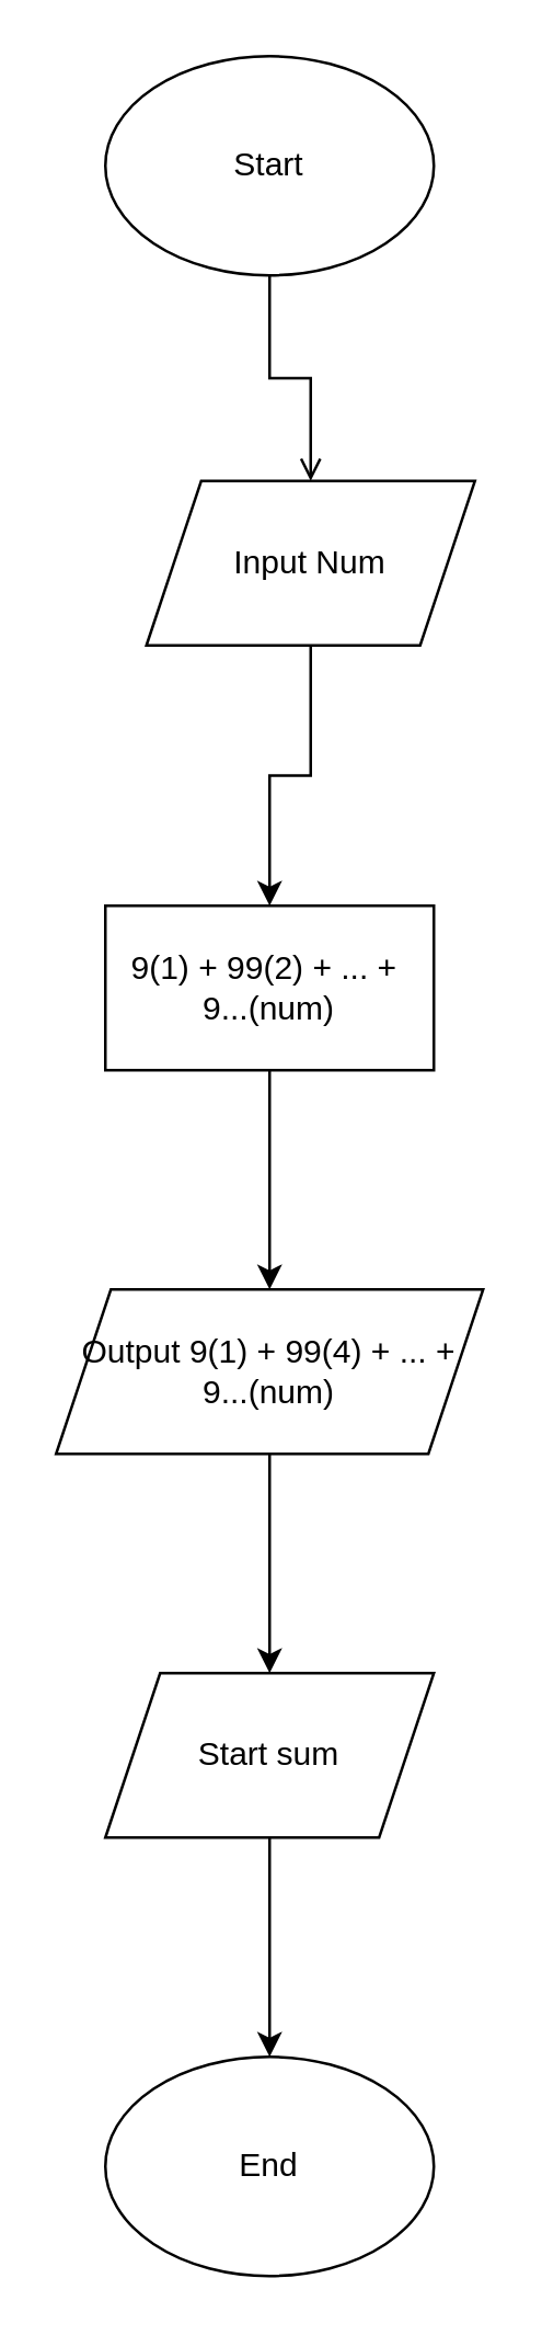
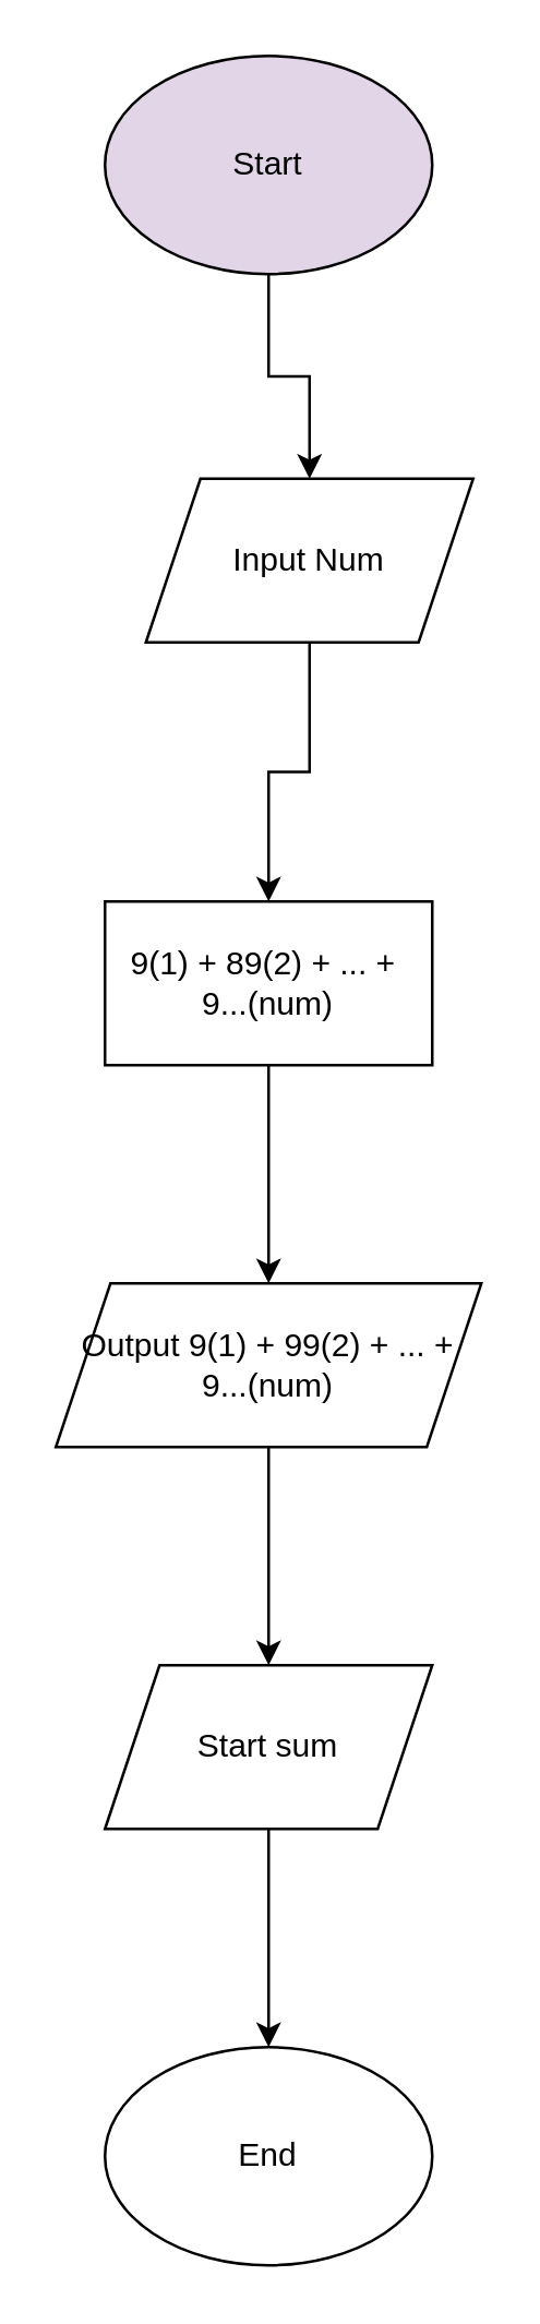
- <mxCell id="3" value="Start" style="ellipse;whiteSpace=wrap;html=1;" vertex="1" parent="1"><mxGeometry x="38" y="20" width="120" height="80" as="geometry" /></mxCell>
+ <mxCell id="3" value="Start" style="ellipse;whiteSpace=wrap;html=1;fillColor=#e1d5e7;" vertex="1" parent="1"><mxGeometry x="38" y="20" width="120" height="80" as="geometry" /></mxCell>
- <mxCell id="2" value="" style="edgeStyle=orthogonalEdgeStyle;rounded=0;orthogonalLoop=1;jettySize=auto;html=1;endArrow=open;" edge="1" parent="1" source="3" target="5"><mxGeometry relative="1" as="geometry" /></mxCell>
+ <mxCell id="2" value="" style="edgeStyle=orthogonalEdgeStyle;rounded=0;orthogonalLoop=1;jettySize=auto;html=1;" edge="1" parent="1" source="3" target="5"><mxGeometry relative="1" as="geometry" /></mxCell>
- <mxCell id="7" value="9(1) + 99(2) + ... +&amp;nbsp;&lt;div&gt;9...(num)&lt;/div&gt;" style="whiteSpace=wrap;html=1;" vertex="1" parent="1"><mxGeometry x="38" y="330" width="120" height="60" as="geometry" /></mxCell>
+ <mxCell id="7" value="9(1) + 89(2) + ... +&amp;nbsp;&lt;div&gt;9...(num)&lt;/div&gt;" style="whiteSpace=wrap;html=1;" vertex="1" parent="1"><mxGeometry x="38" y="330" width="120" height="60" as="geometry" /></mxCell>
- <mxCell id="9" value="Output 9(1) + 99(4) + ... + 9...(num)" style="shape=parallelogram;perimeter=parallelogramPerimeter;whiteSpace=wrap;html=1;fixedSize=1;" vertex="1" parent="1"><mxGeometry x="20" y="470" width="156" height="60" as="geometry" /></mxCell>
+ <mxCell id="9" value="Output 9(1) + 99(2) + ... + 9...(num)" style="shape=parallelogram;perimeter=parallelogramPerimeter;whiteSpace=wrap;html=1;fixedSize=1;" vertex="1" parent="1"><mxGeometry x="20" y="470" width="156" height="60" as="geometry" /></mxCell>
